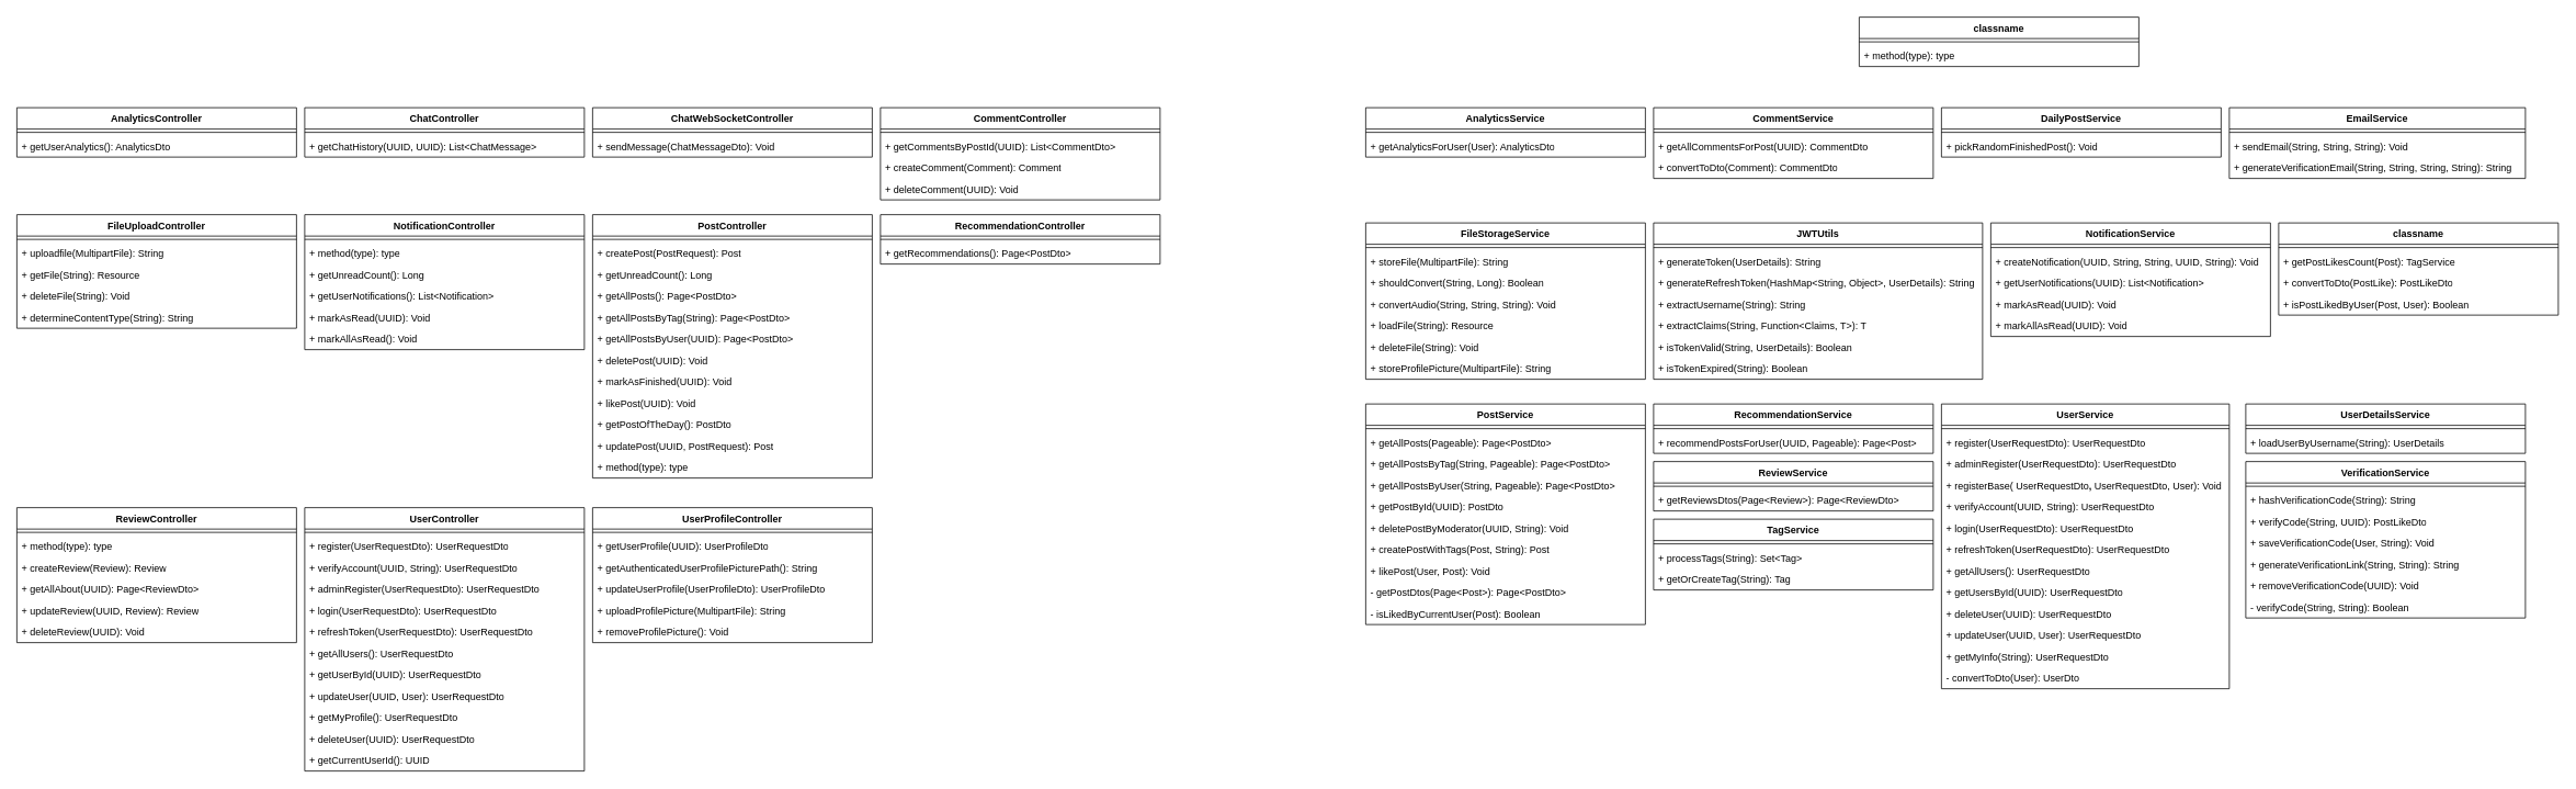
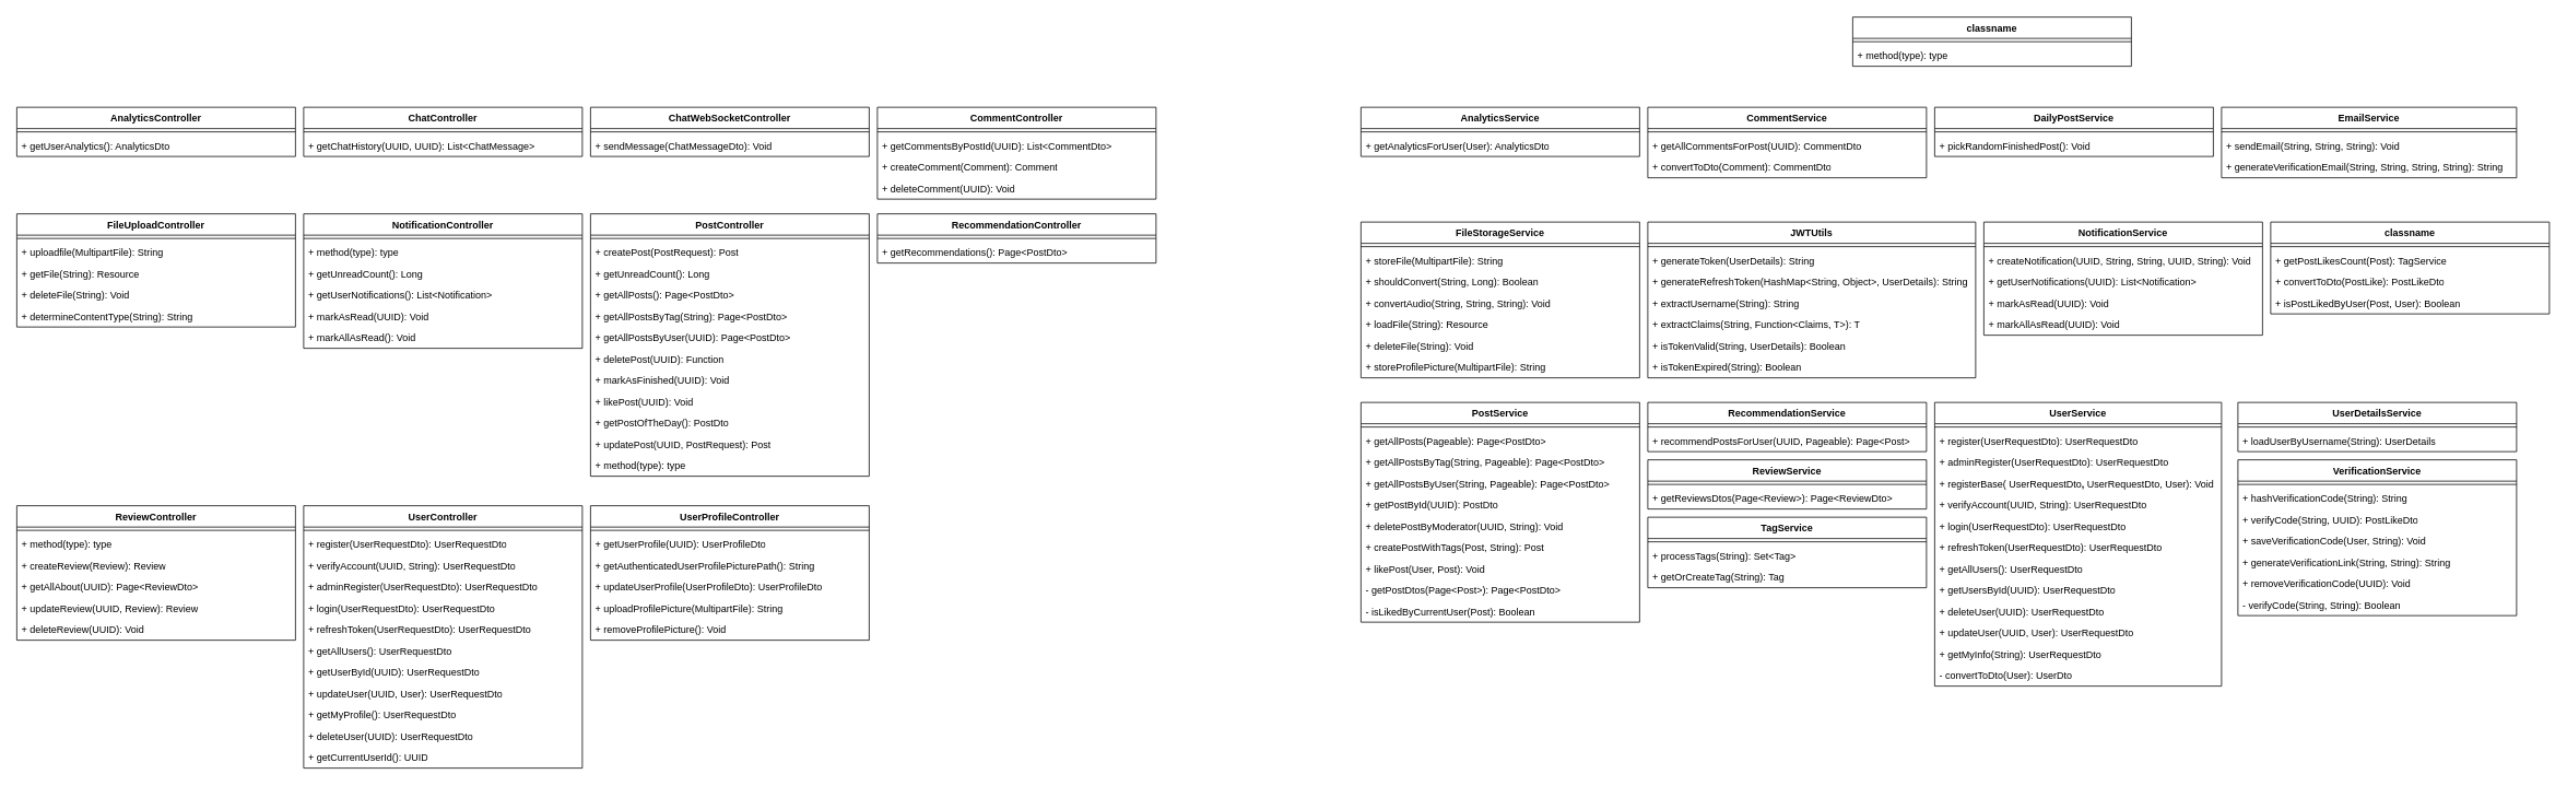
- <mxCell id="39" value="+ deletePost(UUID): Void" style="text;strokeColor=none;fillColor=none;align=left;verticalAlign=top;spacingLeft=4;spacingRight=4;overflow=hidden;rotatable=0;points=[[0,0.5],[1,0.5]];portConstraint=eastwest;whiteSpace=wrap;html=1;" vertex="1" parent="32"><mxGeometry y="164" width="340" height="26" as="geometry" /></mxCell>
+ <mxCell id="39" value="+ deletePost(UUID): Function" style="text;strokeColor=none;fillColor=none;align=left;verticalAlign=top;spacingLeft=4;spacingRight=4;overflow=hidden;rotatable=0;points=[[0,0.5],[1,0.5]];portConstraint=eastwest;whiteSpace=wrap;html=1;" vertex="1" parent="32"><mxGeometry y="164" width="340" height="26" as="geometry" /></mxCell>
